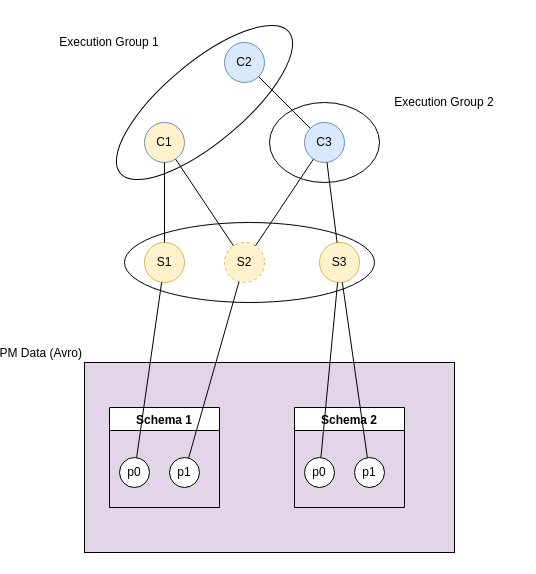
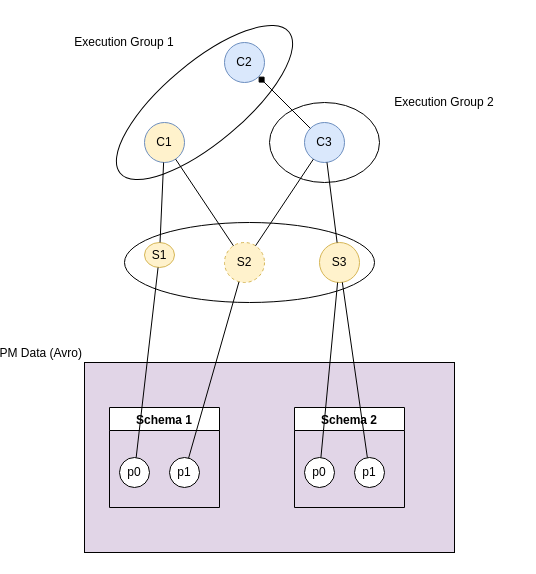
- <mxCell id="16" value="Execution Group 1" style="text;html=1;strokeColor=none;fillColor=none;align=center;verticalAlign=middle;whiteSpace=wrap;rounded=0;" parent="1" vertex="1"><mxGeometry x="5" y="20" width="120" height="20" as="geometry" /></mxCell>
+ <mxCell id="16" value="Execution Group 1" style="text;html=1;strokeColor=none;fillColor=none;align=center;verticalAlign=middle;whiteSpace=wrap;rounded=0;" parent="1" vertex="1"><mxGeometry x="20" y="20" width="120" height="20" as="geometry" /></mxCell>
- <mxCell id="14" value="" style="endArrow=none;html=1;" parent="1" source="11" target="13" edge="1"><mxGeometry width="50" height="50" relative="1" as="geometry"><mxPoint x="480" y="210" as="sourcePoint" /><mxPoint x="530" y="160" as="targetPoint" /></mxGeometry></mxCell>
+ <mxCell id="14" value="" style="endArrow=diamond;html=1;" parent="1" source="11" target="13" edge="1"><mxGeometry width="50" height="50" relative="1" as="geometry"><mxPoint x="480" y="210" as="sourcePoint" /><mxPoint x="530" y="160" as="targetPoint" /></mxGeometry></mxCell>
- <mxCell id="5" value="S1" style="ellipse;whiteSpace=wrap;html=1;aspect=fixed;fillColor=#fff2cc;strokeColor=#d6b656;" parent="1" vertex="1"><mxGeometry x="100" y="230" width="40" height="40" as="geometry" /></mxCell>
+ <mxCell id="5" value="S1" style="ellipse;whiteSpace=wrap;html=1;aspect=fixed;fillColor=#fff2cc;strokeColor=#d6b656;" parent="1" vertex="1"><mxGeometry x="100" y="230" width="30" height="25" as="geometry" /></mxCell>
